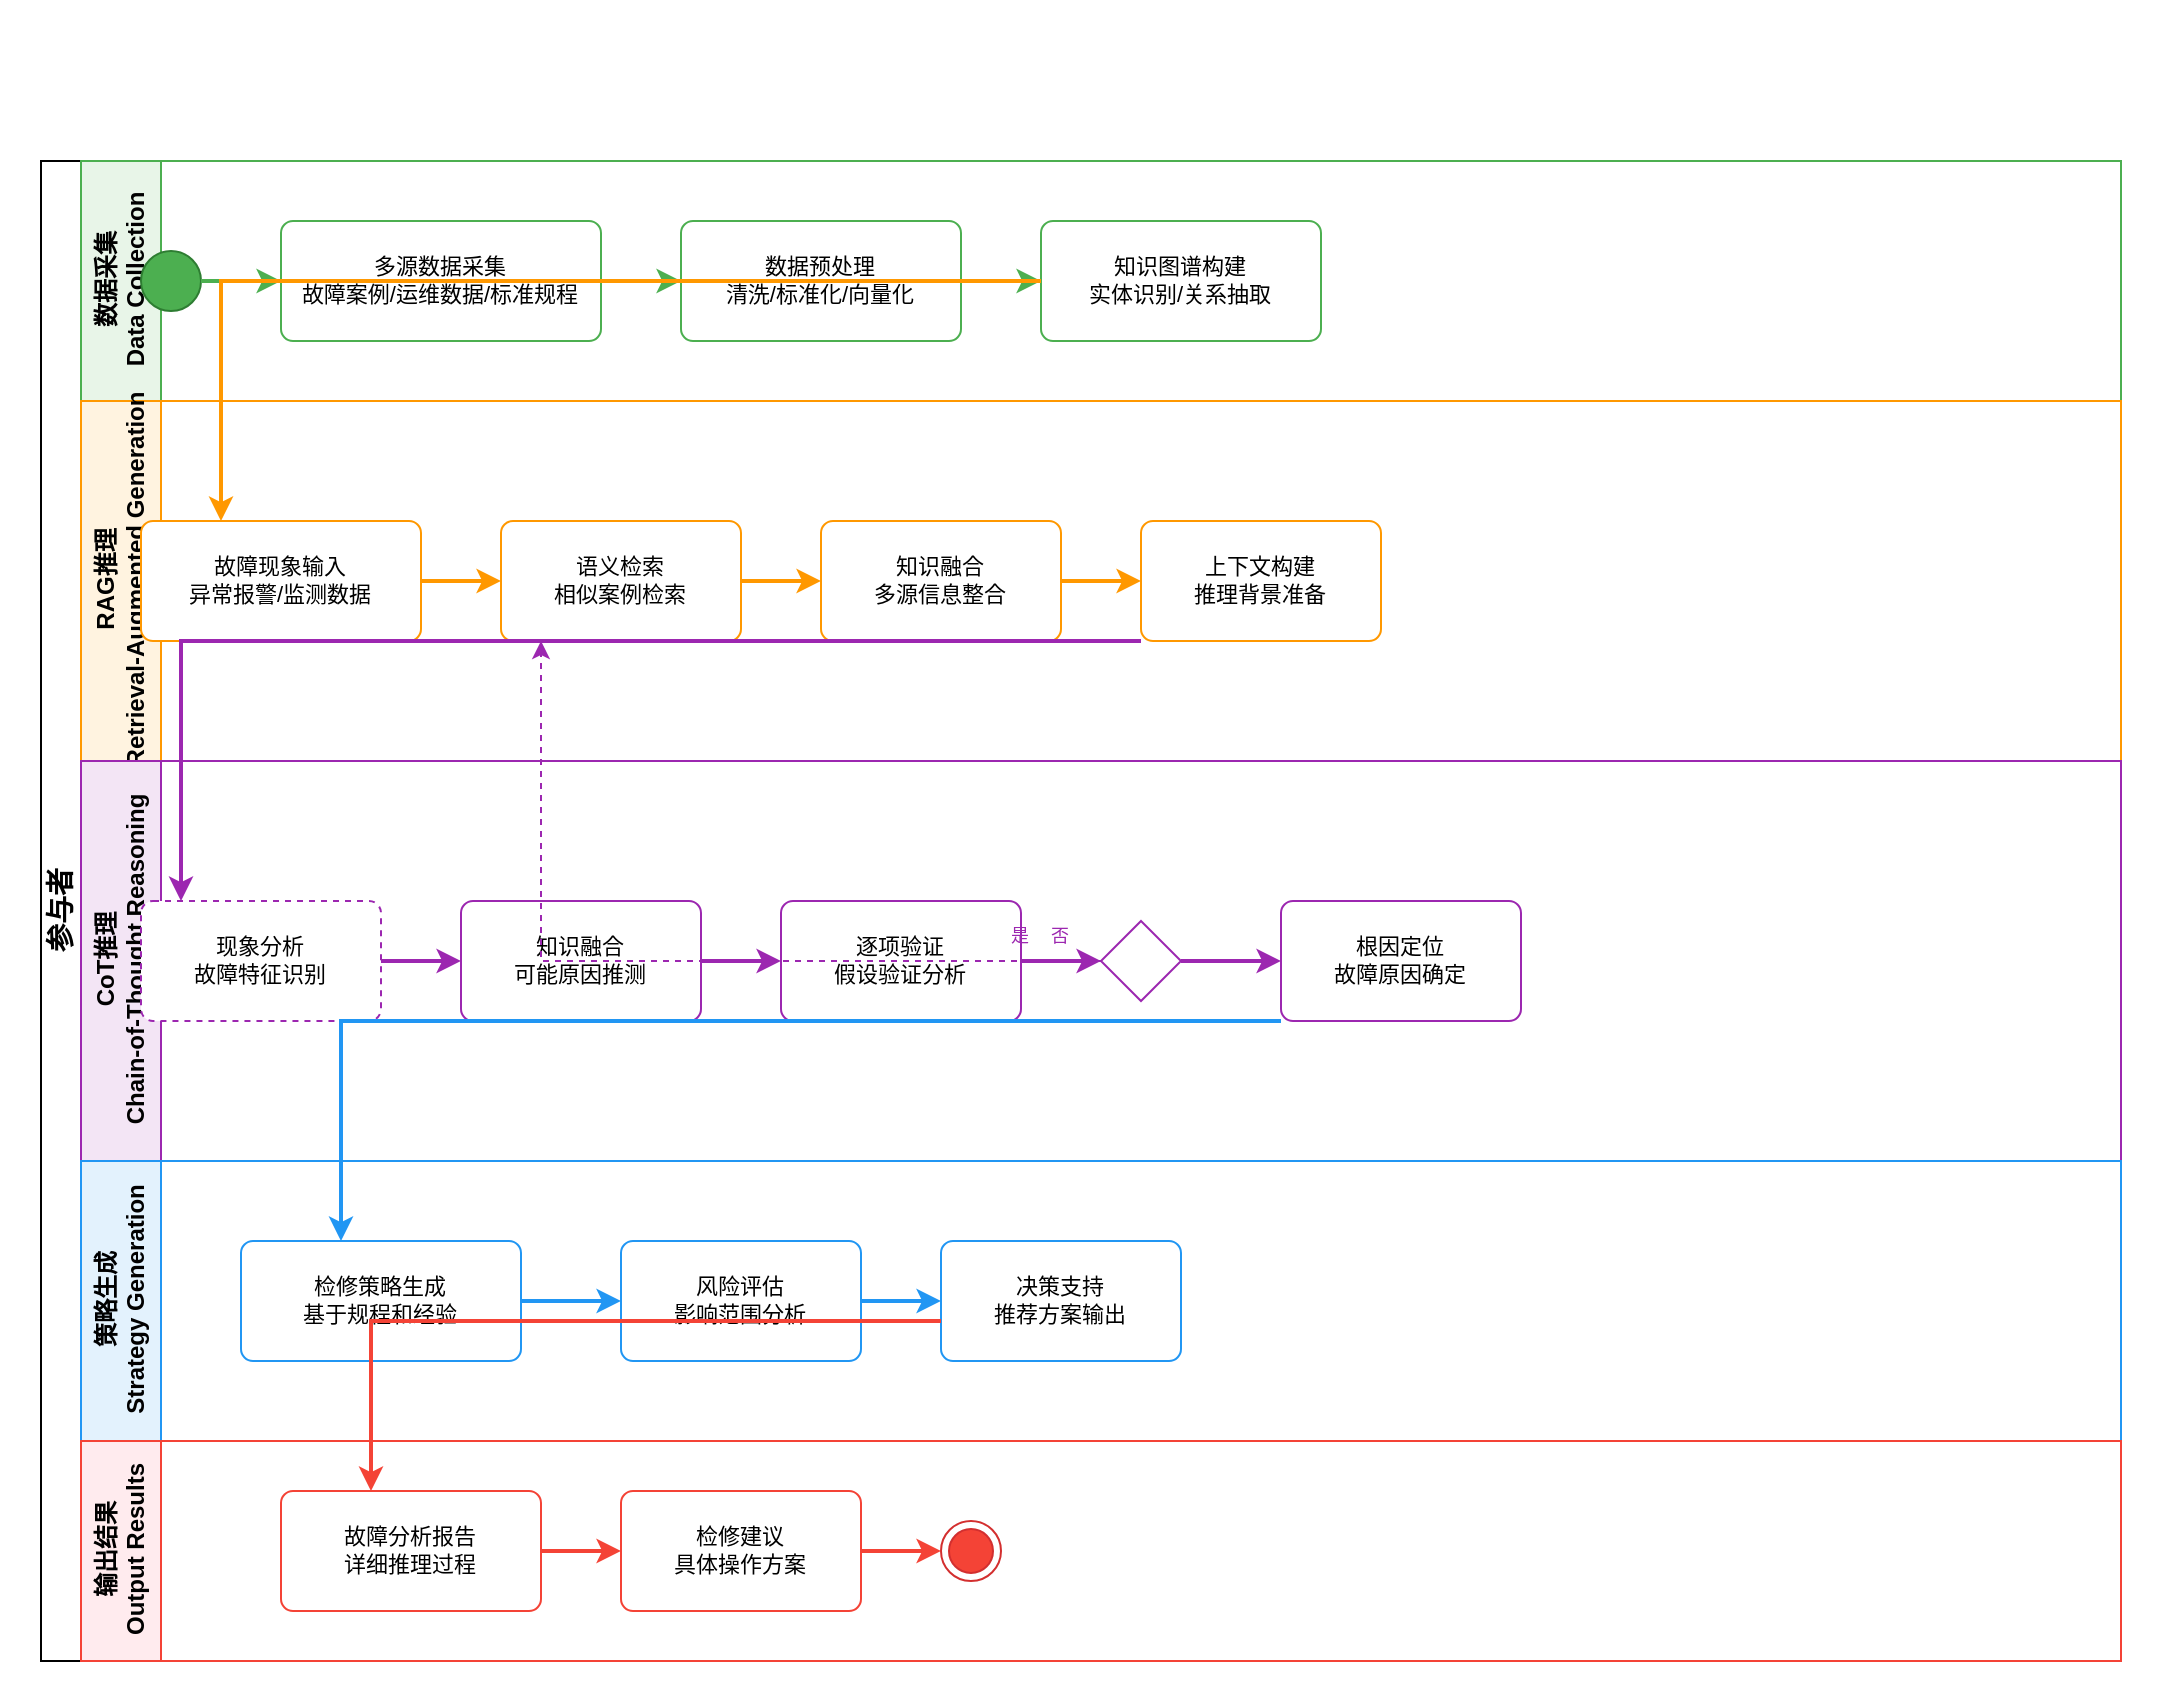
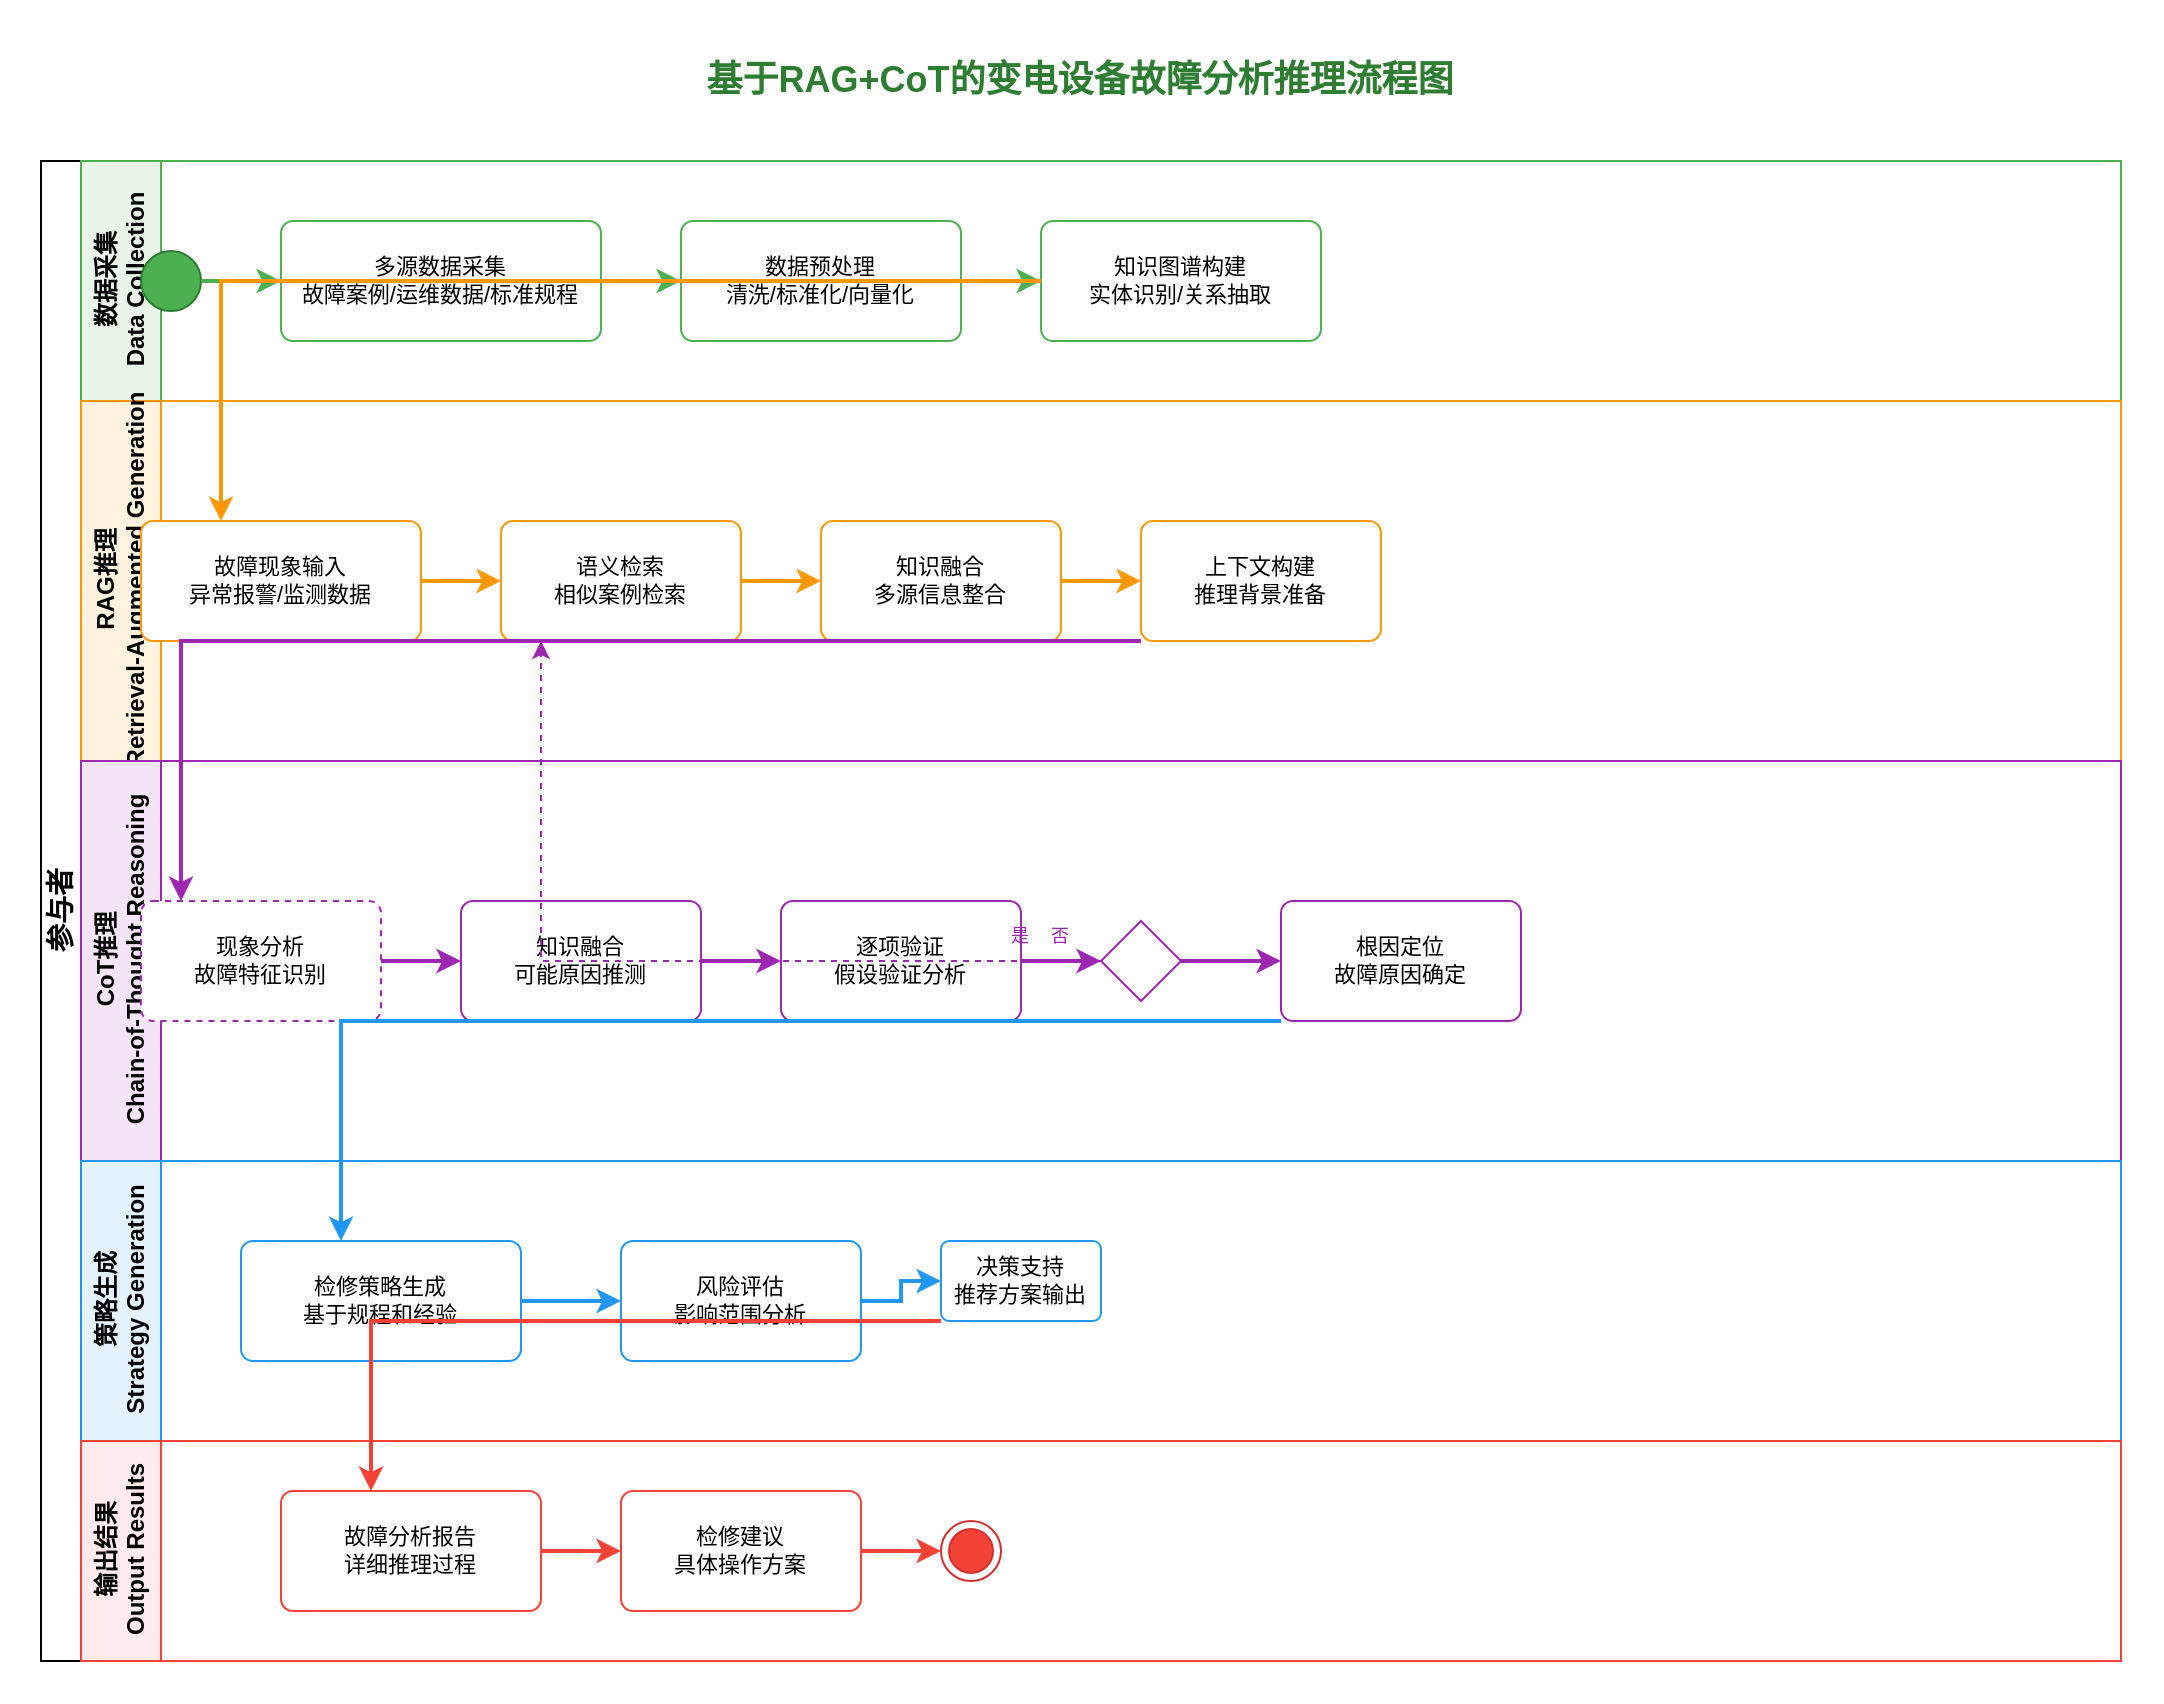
+ <mxCell id="2" value="基于RAG+CoT的变电设备故障分析推理流程图" style="text;html=1;strokeColor=none;fillColor=none;align=center;verticalAlign=middle;whiteSpace=wrap;rounded=0;fontSize=18;fontStyle=1;fontColor=#2E7D32;" parent="1" vertex="1"><mxGeometry x="240" y="20" width="600" height="40" as="geometry" /></mxCell>
- <mxCell id="23" value="决策支持&#10;推荐方案输出" style="rounded=1;whiteSpace=wrap;html=1;fillColor=#ffffff;strokeColor=#2196F3;fontSize=11;arcSize=10;" parent="20" vertex="1"><mxGeometry x="430" y="40" width="120" height="60" as="geometry" /></mxCell>
+ <mxCell id="23" value="决策支持&#10;推荐方案输出" style="rounded=1;whiteSpace=wrap;html=1;fillColor=#ffffff;strokeColor=#2196F3;fontSize=11;arcSize=10;" parent="20" vertex="1"><mxGeometry x="430" y="40" width="80" height="40" as="geometry" /></mxCell>
